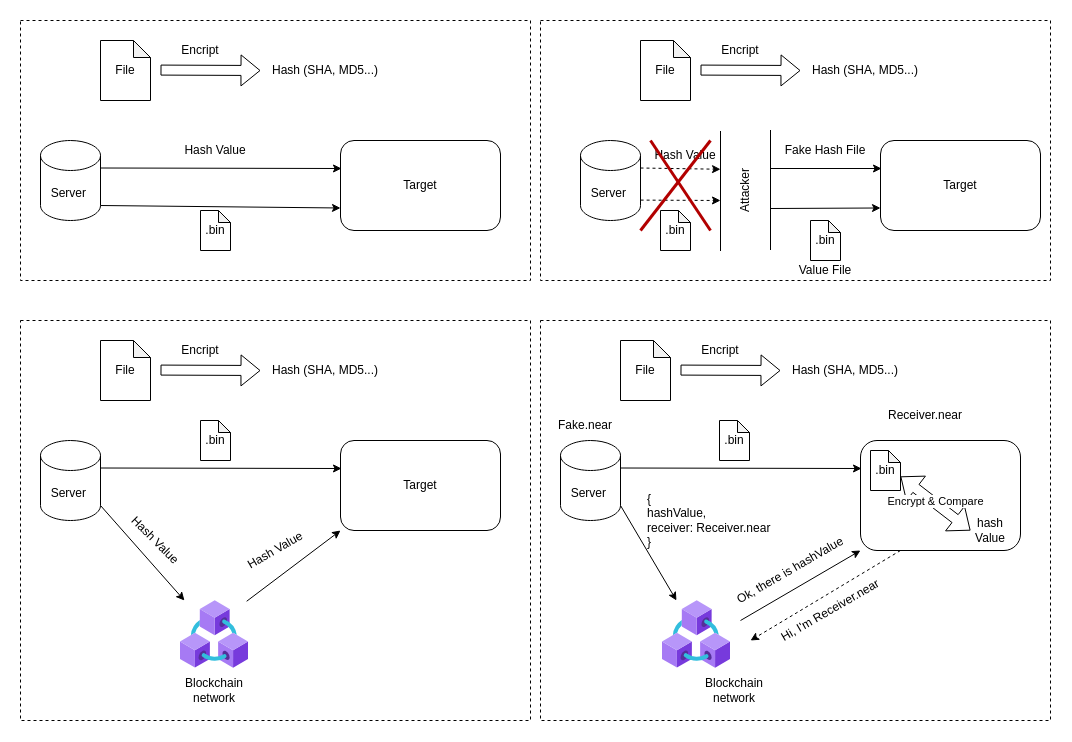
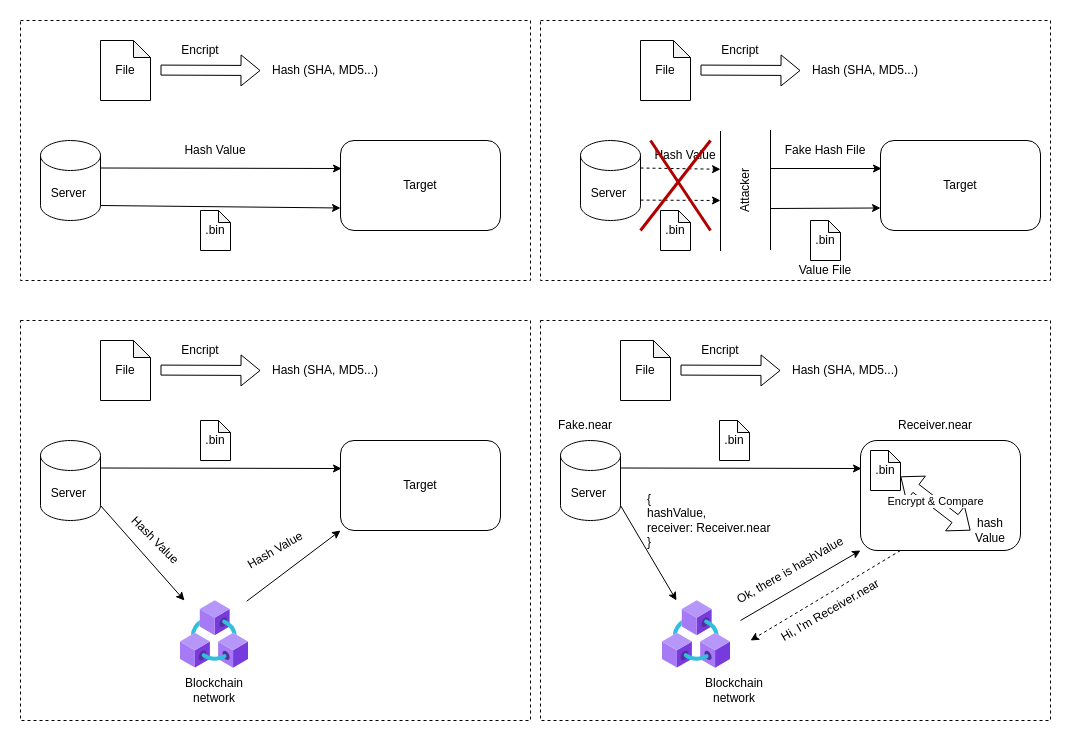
- <mxCell id="62" value="Receiver.near" style="text;html=1;strokeColor=none;fillColor=none;align=center;verticalAlign=middle;whiteSpace=wrap;rounded=0;dashed=1;dashPattern=1 1;" vertex="1" parent="1"><mxGeometry x="880" y="405" width="90" height="20" as="geometry" /></mxCell>
+ <mxCell id="62" value="Receiver.near" style="text;html=1;strokeColor=none;fillColor=none;align=center;verticalAlign=middle;whiteSpace=wrap;rounded=0;dashed=1;dashPattern=1 1;" vertex="1" parent="1"><mxGeometry x="890" y="415" width="90" height="20" as="geometry" /></mxCell>
